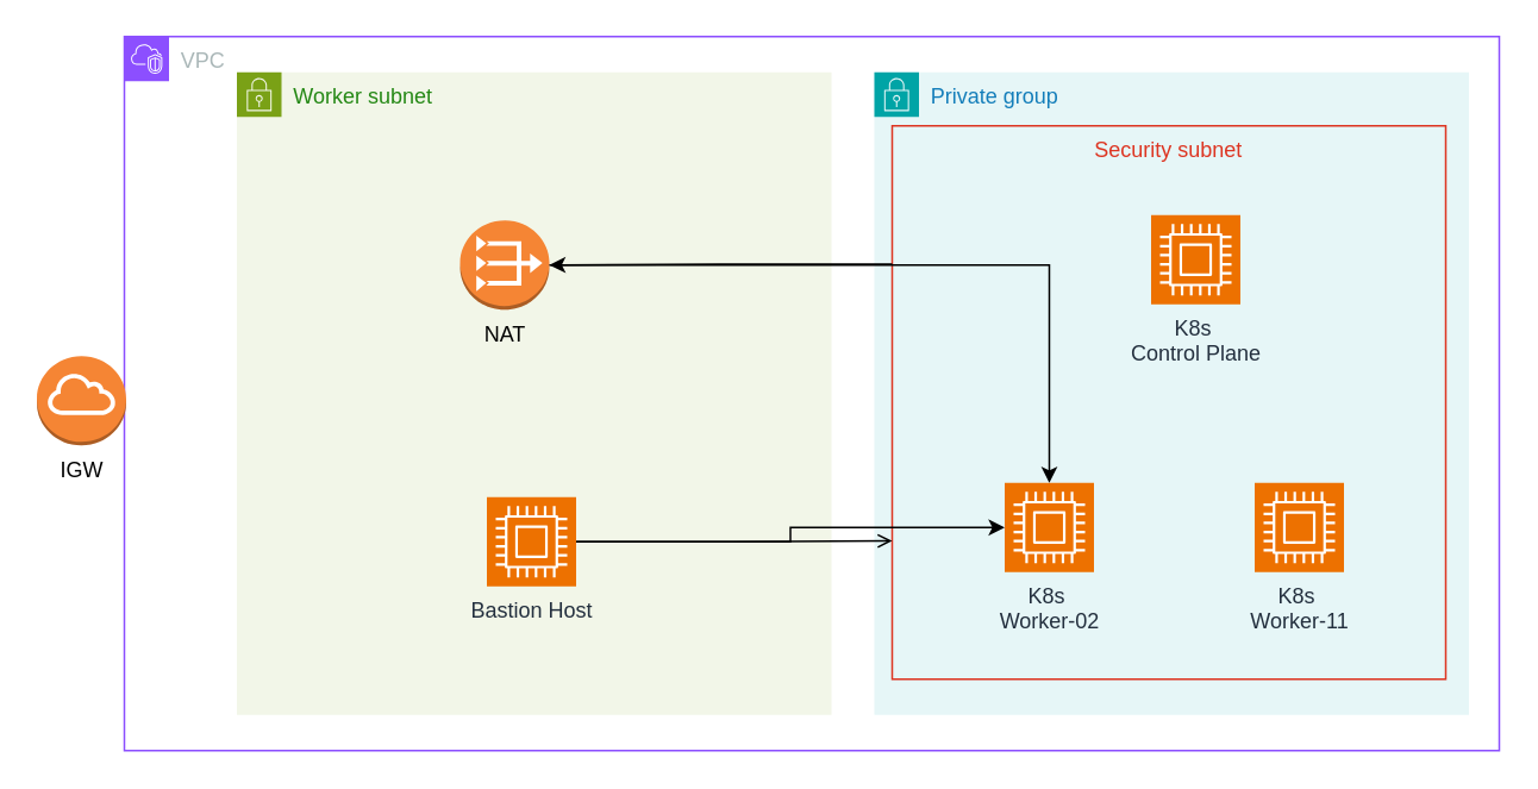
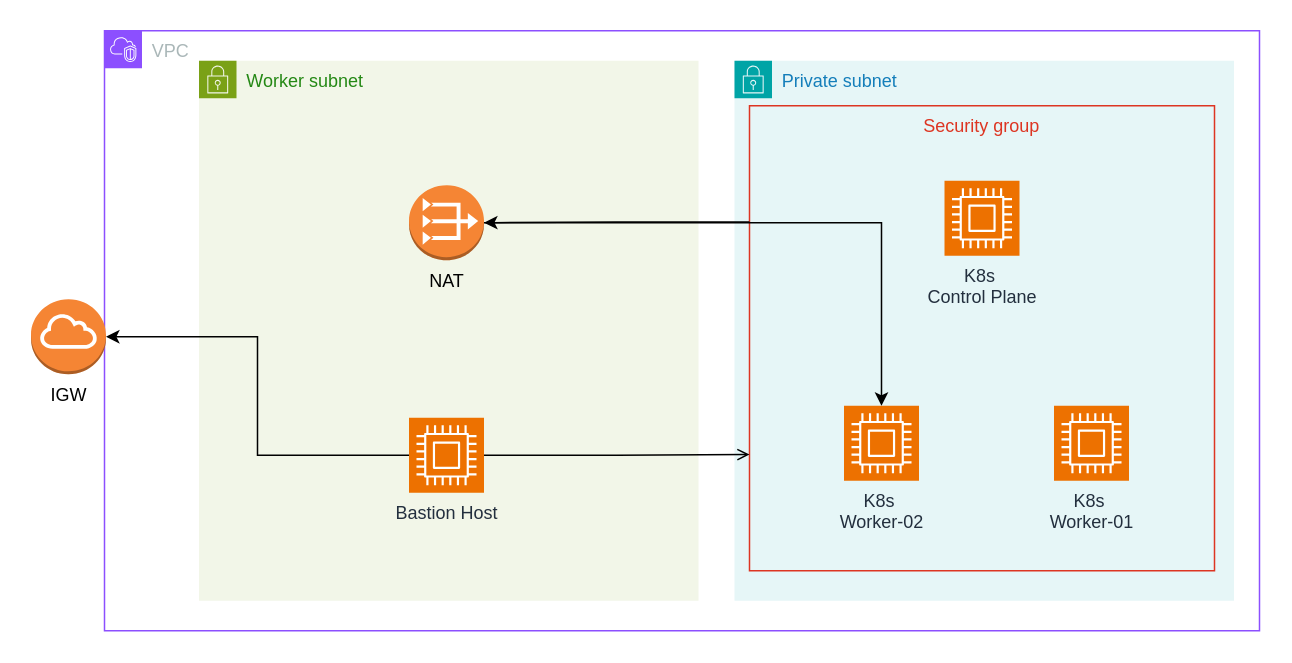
- <mxCell id="3" value="Private group" style="points=[[0,0],[0.25,0],[0.5,0],[0.75,0],[1,0],[1,0.25],[1,0.5],[1,0.75],[1,1],[0.75,1],[0.5,1],[0.25,1],[0,1],[0,0.75],[0,0.5],[0,0.25]];outlineConnect=0;gradientColor=none;html=1;whiteSpace=wrap;fontSize=12;fontStyle=0;container=1;pointerEvents=0;collapsible=0;recursiveResize=0;shape=mxgraph.aws4.group;grIcon=mxgraph.aws4.group_security_group;grStroke=0;strokeColor=#00A4A6;fillColor=#E6F6F7;verticalAlign=top;align=left;spacingLeft=30;fontColor=#147EBA;dashed=0;" vertex="1" parent="2"><mxGeometry x="420" y="20" width="333" height="360" as="geometry" /></mxCell>
+ <mxCell id="3" value="Private subnet" style="points=[[0,0],[0.25,0],[0.5,0],[0.75,0],[1,0],[1,0.25],[1,0.5],[1,0.75],[1,1],[0.75,1],[0.5,1],[0.25,1],[0,1],[0,0.75],[0,0.5],[0,0.25]];outlineConnect=0;gradientColor=none;html=1;whiteSpace=wrap;fontSize=12;fontStyle=0;container=1;pointerEvents=0;collapsible=0;recursiveResize=0;shape=mxgraph.aws4.group;grIcon=mxgraph.aws4.group_security_group;grStroke=0;strokeColor=#00A4A6;fillColor=#E6F6F7;verticalAlign=top;align=left;spacingLeft=30;fontColor=#147EBA;dashed=0;" vertex="1" parent="2"><mxGeometry x="420" y="20" width="333" height="360" as="geometry" /></mxCell>
- <mxCell id="4" value="Security subnet" style="fillColor=none;strokeColor=#DD3522;verticalAlign=top;fontStyle=0;fontColor=#DD3522;whiteSpace=wrap;html=1;" vertex="1" parent="3"><mxGeometry x="10" y="30" width="310" height="310" as="geometry" /></mxCell>
+ <mxCell id="4" value="Security group" style="fillColor=none;strokeColor=#DD3522;verticalAlign=top;fontStyle=0;fontColor=#DD3522;whiteSpace=wrap;html=1;" vertex="1" parent="3"><mxGeometry x="10" y="30" width="310" height="310" as="geometry" /></mxCell>
- <mxCell id="5" value="K8s&amp;nbsp;&lt;div&gt;Control Plane&lt;/div&gt;" style="sketch=0;points=[[0,0,0],[0.25,0,0],[0.5,0,0],[0.75,0,0],[1,0,0],[0,1,0],[0.25,1,0],[0.5,1,0],[0.75,1,0],[1,1,0],[0,0.25,0],[0,0.5,0],[0,0.75,0],[1,0.25,0],[1,0.5,0],[1,0.75,0]];outlineConnect=0;fontColor=#232F3E;fillColor=#ED7100;strokeColor=#ffffff;dashed=0;verticalLabelPosition=bottom;verticalAlign=top;align=center;html=1;fontSize=12;fontStyle=0;aspect=fixed;shape=mxgraph.aws4.resourceIcon;resIcon=mxgraph.aws4.compute;" vertex="1" parent="3"><mxGeometry x="155" y="80" width="50" height="50" as="geometry" /></mxCell>
+ <mxCell id="5" value="K8s&amp;nbsp;&lt;div&gt;Control Plane&lt;/div&gt;" style="sketch=0;points=[[0,0,0],[0.25,0,0],[0.5,0,0],[0.75,0,0],[1,0,0],[0,1,0],[0.25,1,0],[0.5,1,0],[0.75,1,0],[1,1,0],[0,0.25,0],[0,0.5,0],[0,0.75,0],[1,0.25,0],[1,0.5,0],[1,0.75,0]];outlineConnect=0;fontColor=#232F3E;fillColor=#ED7100;strokeColor=#ffffff;dashed=0;verticalLabelPosition=bottom;verticalAlign=top;align=center;html=1;fontSize=12;fontStyle=0;aspect=fixed;shape=mxgraph.aws4.resourceIcon;resIcon=mxgraph.aws4.compute;" vertex="1" parent="3"><mxGeometry x="140" y="80" width="50" height="50" as="geometry" /></mxCell>
- <mxCell id="10" value="NAT" style="outlineConnect=0;dashed=0;verticalLabelPosition=bottom;verticalAlign=top;align=center;html=1;shape=mxgraph.aws3.vpc_nat_gateway;fillColor=#F58534;gradientColor=none;" vertex="1" parent="8"><mxGeometry x="125" y="83" width="50" height="50" as="geometry" /></mxCell>
+ <mxCell id="10" value="NAT" style="outlineConnect=0;dashed=0;verticalLabelPosition=bottom;verticalAlign=top;align=center;html=1;shape=mxgraph.aws3.vpc_nat_gateway;fillColor=#F58534;gradientColor=none;" vertex="1" parent="8"><mxGeometry x="140" y="83" width="50" height="50" as="geometry" /></mxCell>
- <mxCell id="15" style="edgeStyle=orthogonalEdgeStyle;rounded=0;orthogonalLoop=1;jettySize=auto;html=1;" edge="1" parent="1" source="9" target="7"><mxGeometry relative="1" as="geometry" /></mxCell>
+ <mxCell id="15" style="edgeStyle=orthogonalEdgeStyle;rounded=0;orthogonalLoop=1;jettySize=auto;html=1;entryX=1;entryY=0.5;entryDx=0;entryDy=0;entryPerimeter=0;" edge="1" parent="1" source="9" target="13"><mxGeometry relative="1" as="geometry" /></mxCell>
- <mxCell id="6" value="K8s&amp;nbsp;&lt;div&gt;Worker-11&lt;/div&gt;" style="sketch=0;points=[[0,0,0],[0.25,0,0],[0.5,0,0],[0.75,0,0],[1,0,0],[0,1,0],[0.25,1,0],[0.5,1,0],[0.75,1,0],[1,1,0],[0,0.25,0],[0,0.5,0],[0,0.75,0],[1,0.25,0],[1,0.5,0],[1,0.75,0]];outlineConnect=0;fontColor=#232F3E;fillColor=#ED7100;strokeColor=#ffffff;dashed=0;verticalLabelPosition=bottom;verticalAlign=top;align=center;html=1;fontSize=12;fontStyle=0;aspect=fixed;shape=mxgraph.aws4.resourceIcon;resIcon=mxgraph.aws4.compute;" vertex="1" parent="3"><mxGeometry x="213" y="230" width="50" height="50" as="geometry" /></mxCell>
+ <mxCell id="6" value="K8s&amp;nbsp;&lt;div&gt;Worker-01&lt;/div&gt;" style="sketch=0;points=[[0,0,0],[0.25,0,0],[0.5,0,0],[0.75,0,0],[1,0,0],[0,1,0],[0.25,1,0],[0.5,1,0],[0.75,1,0],[1,1,0],[0,0.25,0],[0,0.5,0],[0,0.75,0],[1,0.25,0],[1,0.5,0],[1,0.75,0]];outlineConnect=0;fontColor=#232F3E;fillColor=#ED7100;strokeColor=#ffffff;dashed=0;verticalLabelPosition=bottom;verticalAlign=top;align=center;html=1;fontSize=12;fontStyle=0;aspect=fixed;shape=mxgraph.aws4.resourceIcon;resIcon=mxgraph.aws4.compute;" vertex="1" parent="3"><mxGeometry x="213" y="230" width="50" height="50" as="geometry" /></mxCell>
